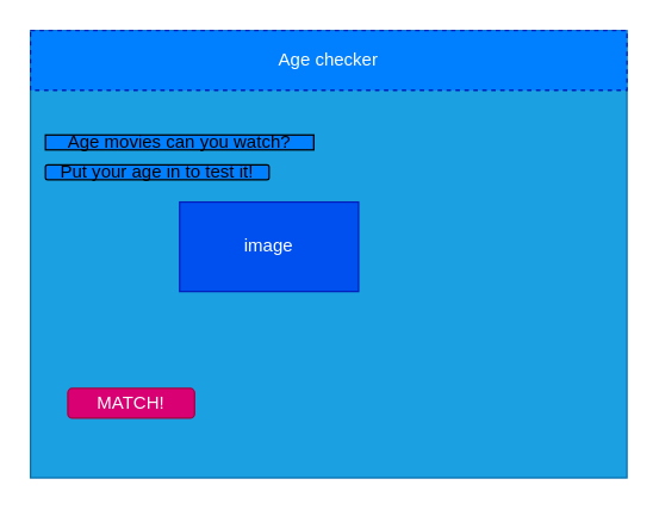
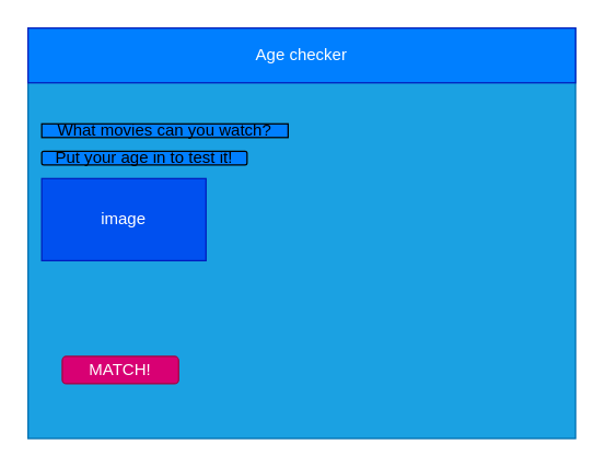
- <mxCell id="3" value="Age checker" style="rounded=0;whiteSpace=wrap;html=1;fillColor=#007FFF;fontColor=#ffffff;strokeColor=#001DBC;dashed=1;" parent="1" vertex="1"><mxGeometry x="20" y="20" width="400" height="40" as="geometry" /></mxCell>
+ <mxCell id="3" value="Age checker" style="rounded=0;whiteSpace=wrap;html=1;fillColor=#007FFF;fontColor=#ffffff;strokeColor=#001DBC;" parent="1" vertex="1"><mxGeometry x="20" y="20" width="400" height="40" as="geometry" /></mxCell>
- <mxCell id="5" value="Age movies can you watch?" style="rounded=0;whiteSpace=wrap;html=1;fillColor=#007FFF;" parent="1" vertex="1"><mxGeometry x="30" y="90" width="180" height="10" as="geometry" /></mxCell>
+ <mxCell id="5" value="What movies can you watch?" style="rounded=0;whiteSpace=wrap;html=1;fillColor=#007FFF;" parent="1" vertex="1"><mxGeometry x="30" y="90" width="180" height="10" as="geometry" /></mxCell>
- <mxCell id="4" value="image" style="rounded=0;whiteSpace=wrap;html=1;fillColor=#0050ef;fontColor=#ffffff;strokeColor=#001DBC;" parent="1" vertex="1"><mxGeometry x="120" y="135" width="120" height="60" as="geometry" /></mxCell>
+ <mxCell id="4" value="image" style="rounded=0;whiteSpace=wrap;html=1;fillColor=#0050ef;fontColor=#ffffff;strokeColor=#001DBC;" parent="1" vertex="1"><mxGeometry x="30" y="130" width="120" height="60" as="geometry" /></mxCell>
